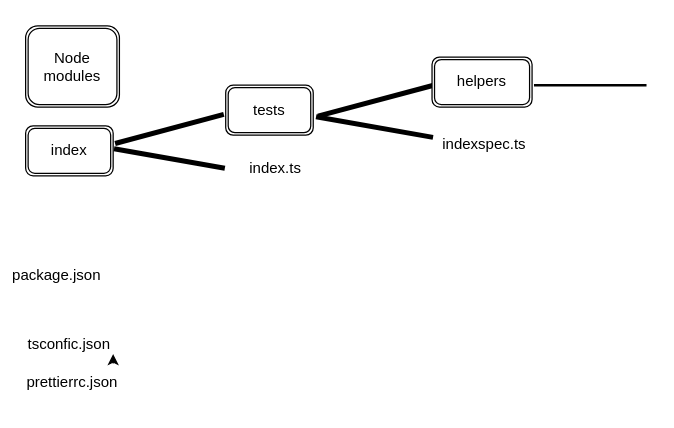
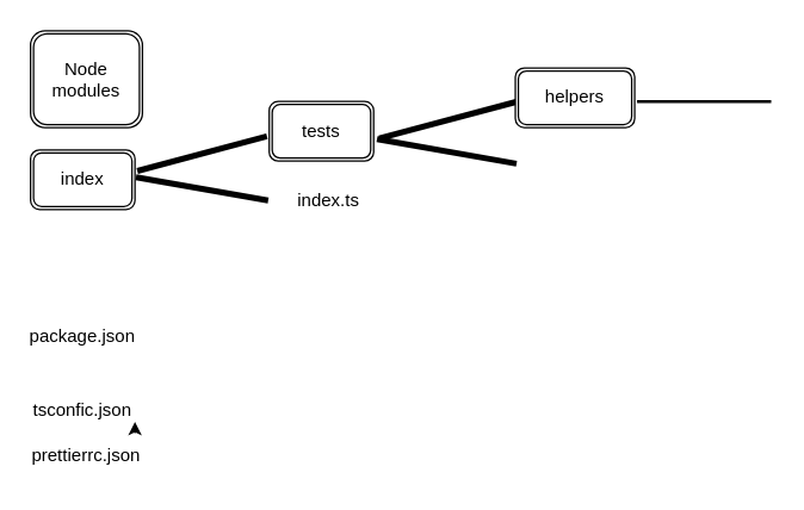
- <mxCell id="9" value="indexspec.ts" style="shape=ext;double=1;rounded=1;whiteSpace=wrap;html=1;strokeColor=none;fillColor=none;" parent="1" vertex="1"><mxGeometry x="346.52" y="97.5" width="80" height="35" as="geometry" /></mxCell>
- <mxCell id="13" value="package.json" style="text;strokeColor=none;align=center;fillColor=none;html=1;verticalAlign=middle;whiteSpace=wrap;rounded=0;sketch=0;" parent="1" vertex="1"><mxGeometry x="10" y="205" width="70" height="30" as="geometry" /></mxCell>
+ <mxCell id="13" value="package.json" style="text;strokeColor=none;align=center;fillColor=none;html=1;verticalAlign=middle;whiteSpace=wrap;rounded=0;sketch=0;" parent="1" vertex="1"><mxGeometry x="20" y="210" width="70" height="30" as="geometry" /></mxCell>
